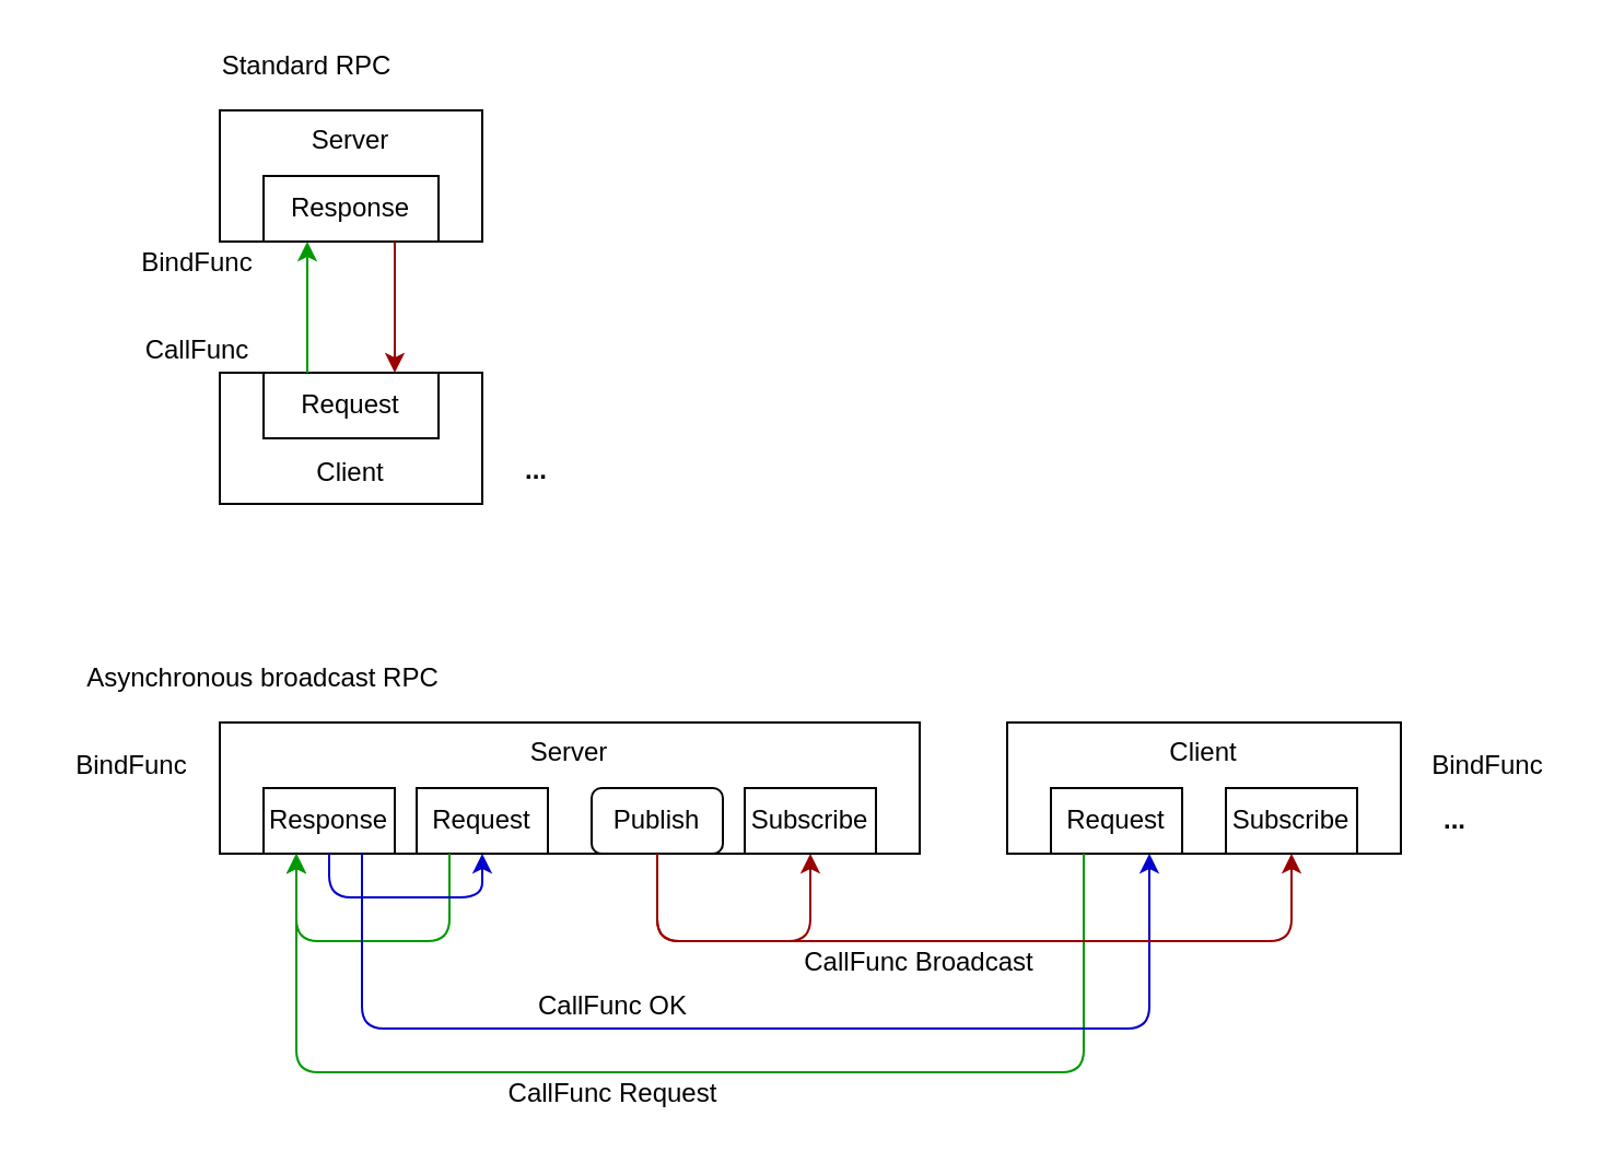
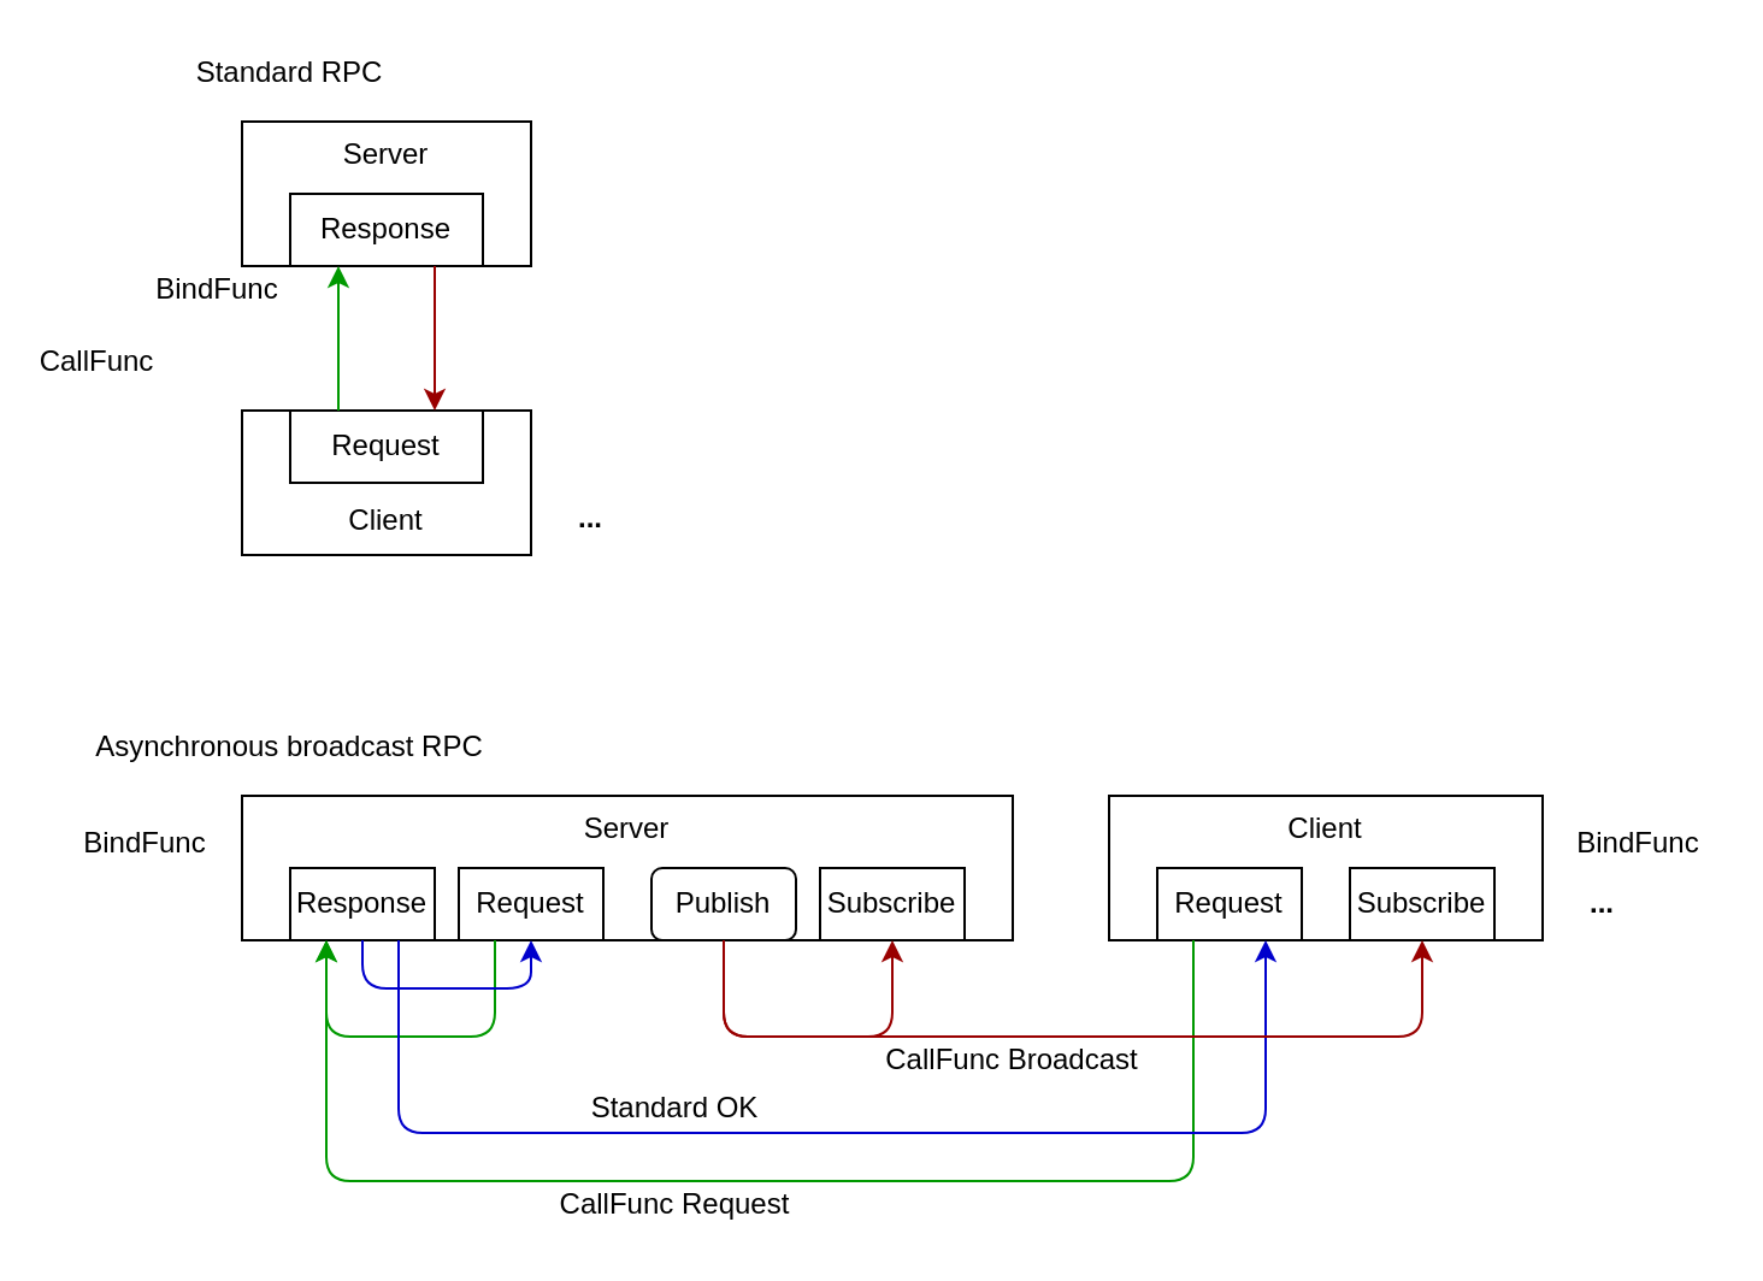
- <mxCell id="20" value="Standard RPC" style="text;html=1;strokeColor=none;fillColor=none;align=center;verticalAlign=middle;whiteSpace=wrap;rounded=0;" vertex="1" parent="1"><mxGeometry x="40" y="20" width="200" height="20" as="geometry" /></mxCell>
+ <mxCell id="20" value="Standard RPC" style="text;html=1;strokeColor=none;fillColor=none;align=center;verticalAlign=middle;whiteSpace=wrap;rounded=0;" vertex="1" parent="1"><mxGeometry x="20" y="20" width="200" height="20" as="geometry" /></mxCell>
- <mxCell id="8" value="CallFunc" style="text;html=1;strokeColor=none;fillColor=none;align=center;verticalAlign=middle;whiteSpace=wrap;rounded=0;" vertex="1" parent="1"><mxGeometry x="60" y="150" width="60" height="20" as="geometry" /></mxCell>
+ <mxCell id="8" value="CallFunc" style="text;html=1;strokeColor=none;fillColor=none;align=center;verticalAlign=middle;whiteSpace=wrap;rounded=0;" vertex="1" parent="1"><mxGeometry x="10" y="140" width="60" height="20" as="geometry" /></mxCell>
- <mxCell id="27" value="CallFunc OK" style="text;html=1;strokeColor=none;fillColor=none;align=center;verticalAlign=middle;whiteSpace=wrap;rounded=0;" vertex="1" parent="1"><mxGeometry x="220" y="450" width="120" height="20" as="geometry" /></mxCell>
+ <mxCell id="27" value="Standard OK" style="text;html=1;strokeColor=none;fillColor=none;align=center;verticalAlign=middle;whiteSpace=wrap;rounded=0;" vertex="1" parent="1"><mxGeometry x="220" y="450" width="120" height="20" as="geometry" /></mxCell>
